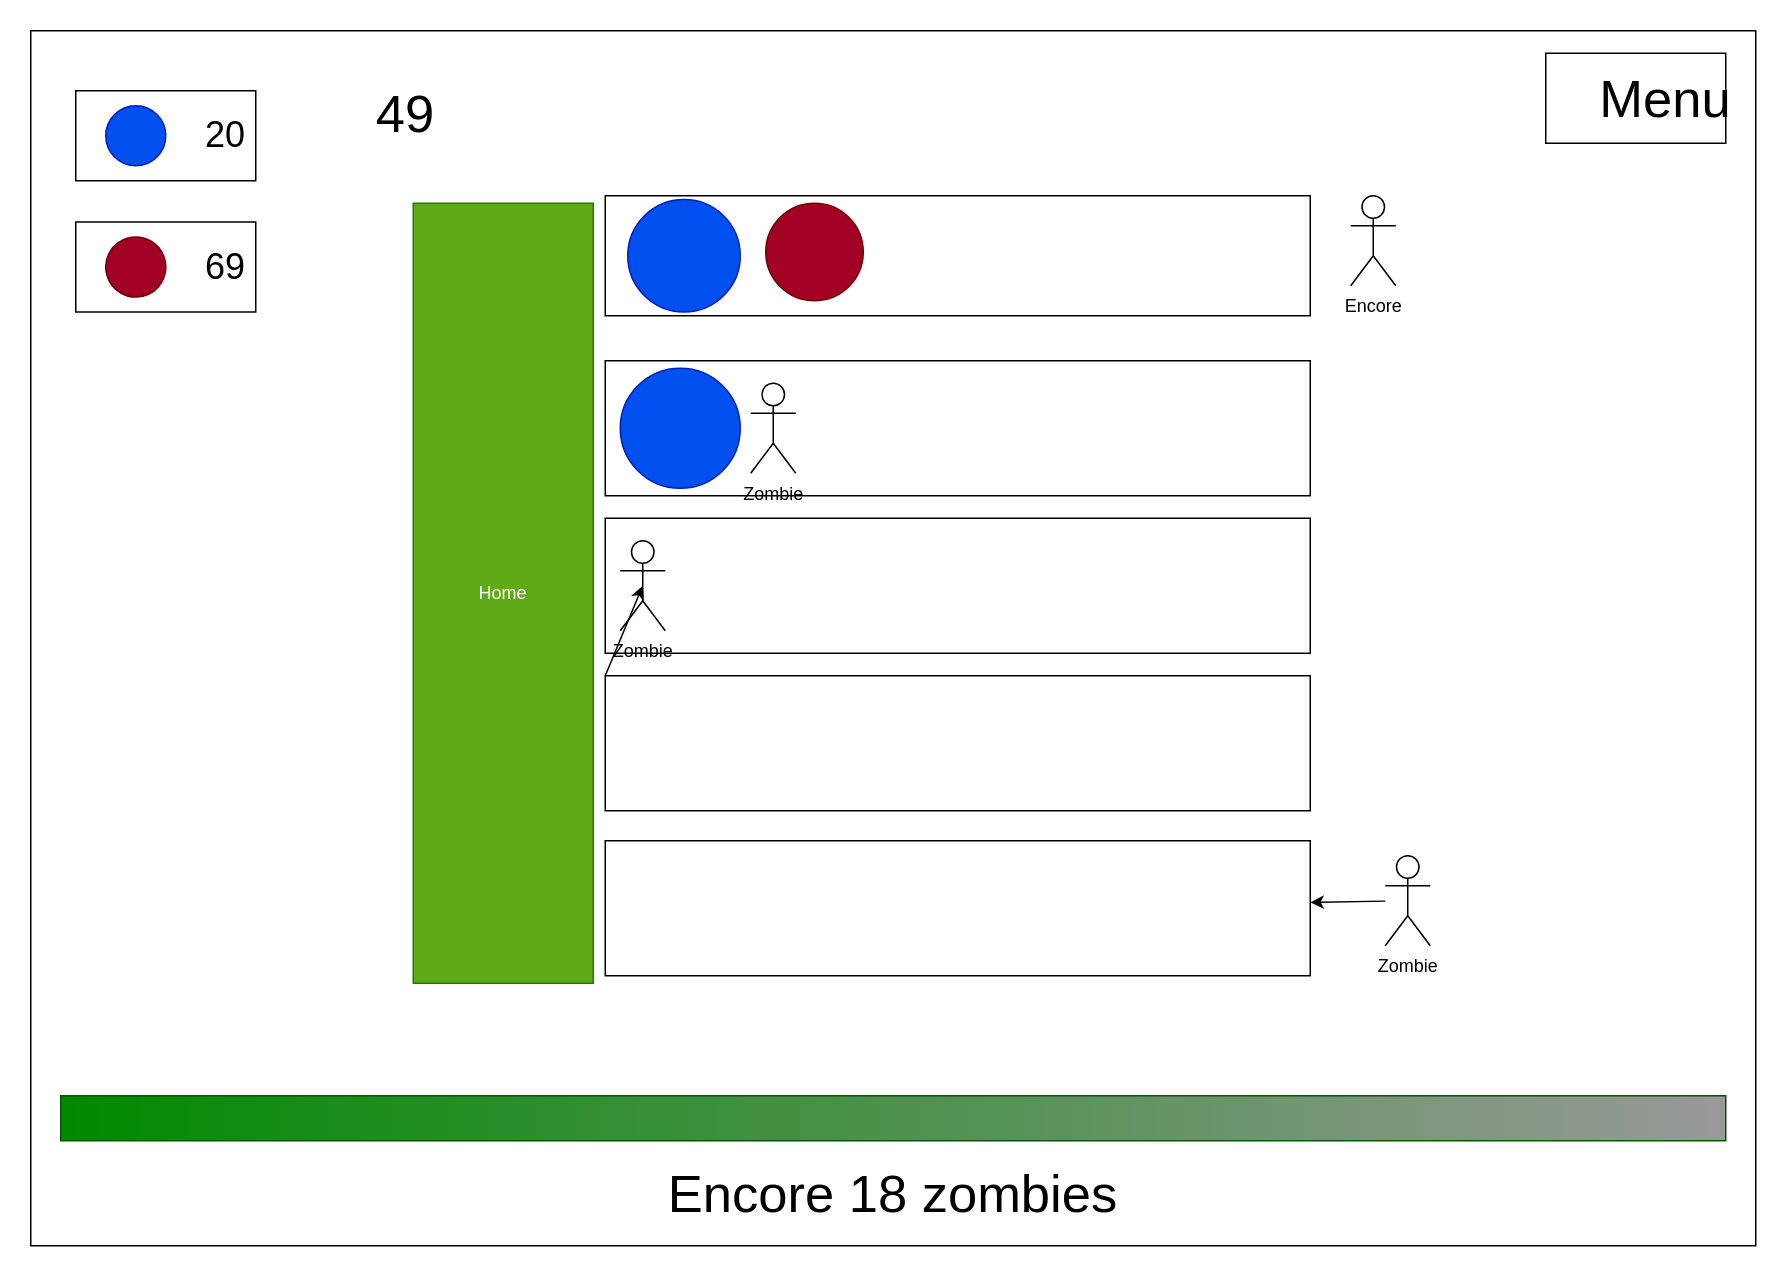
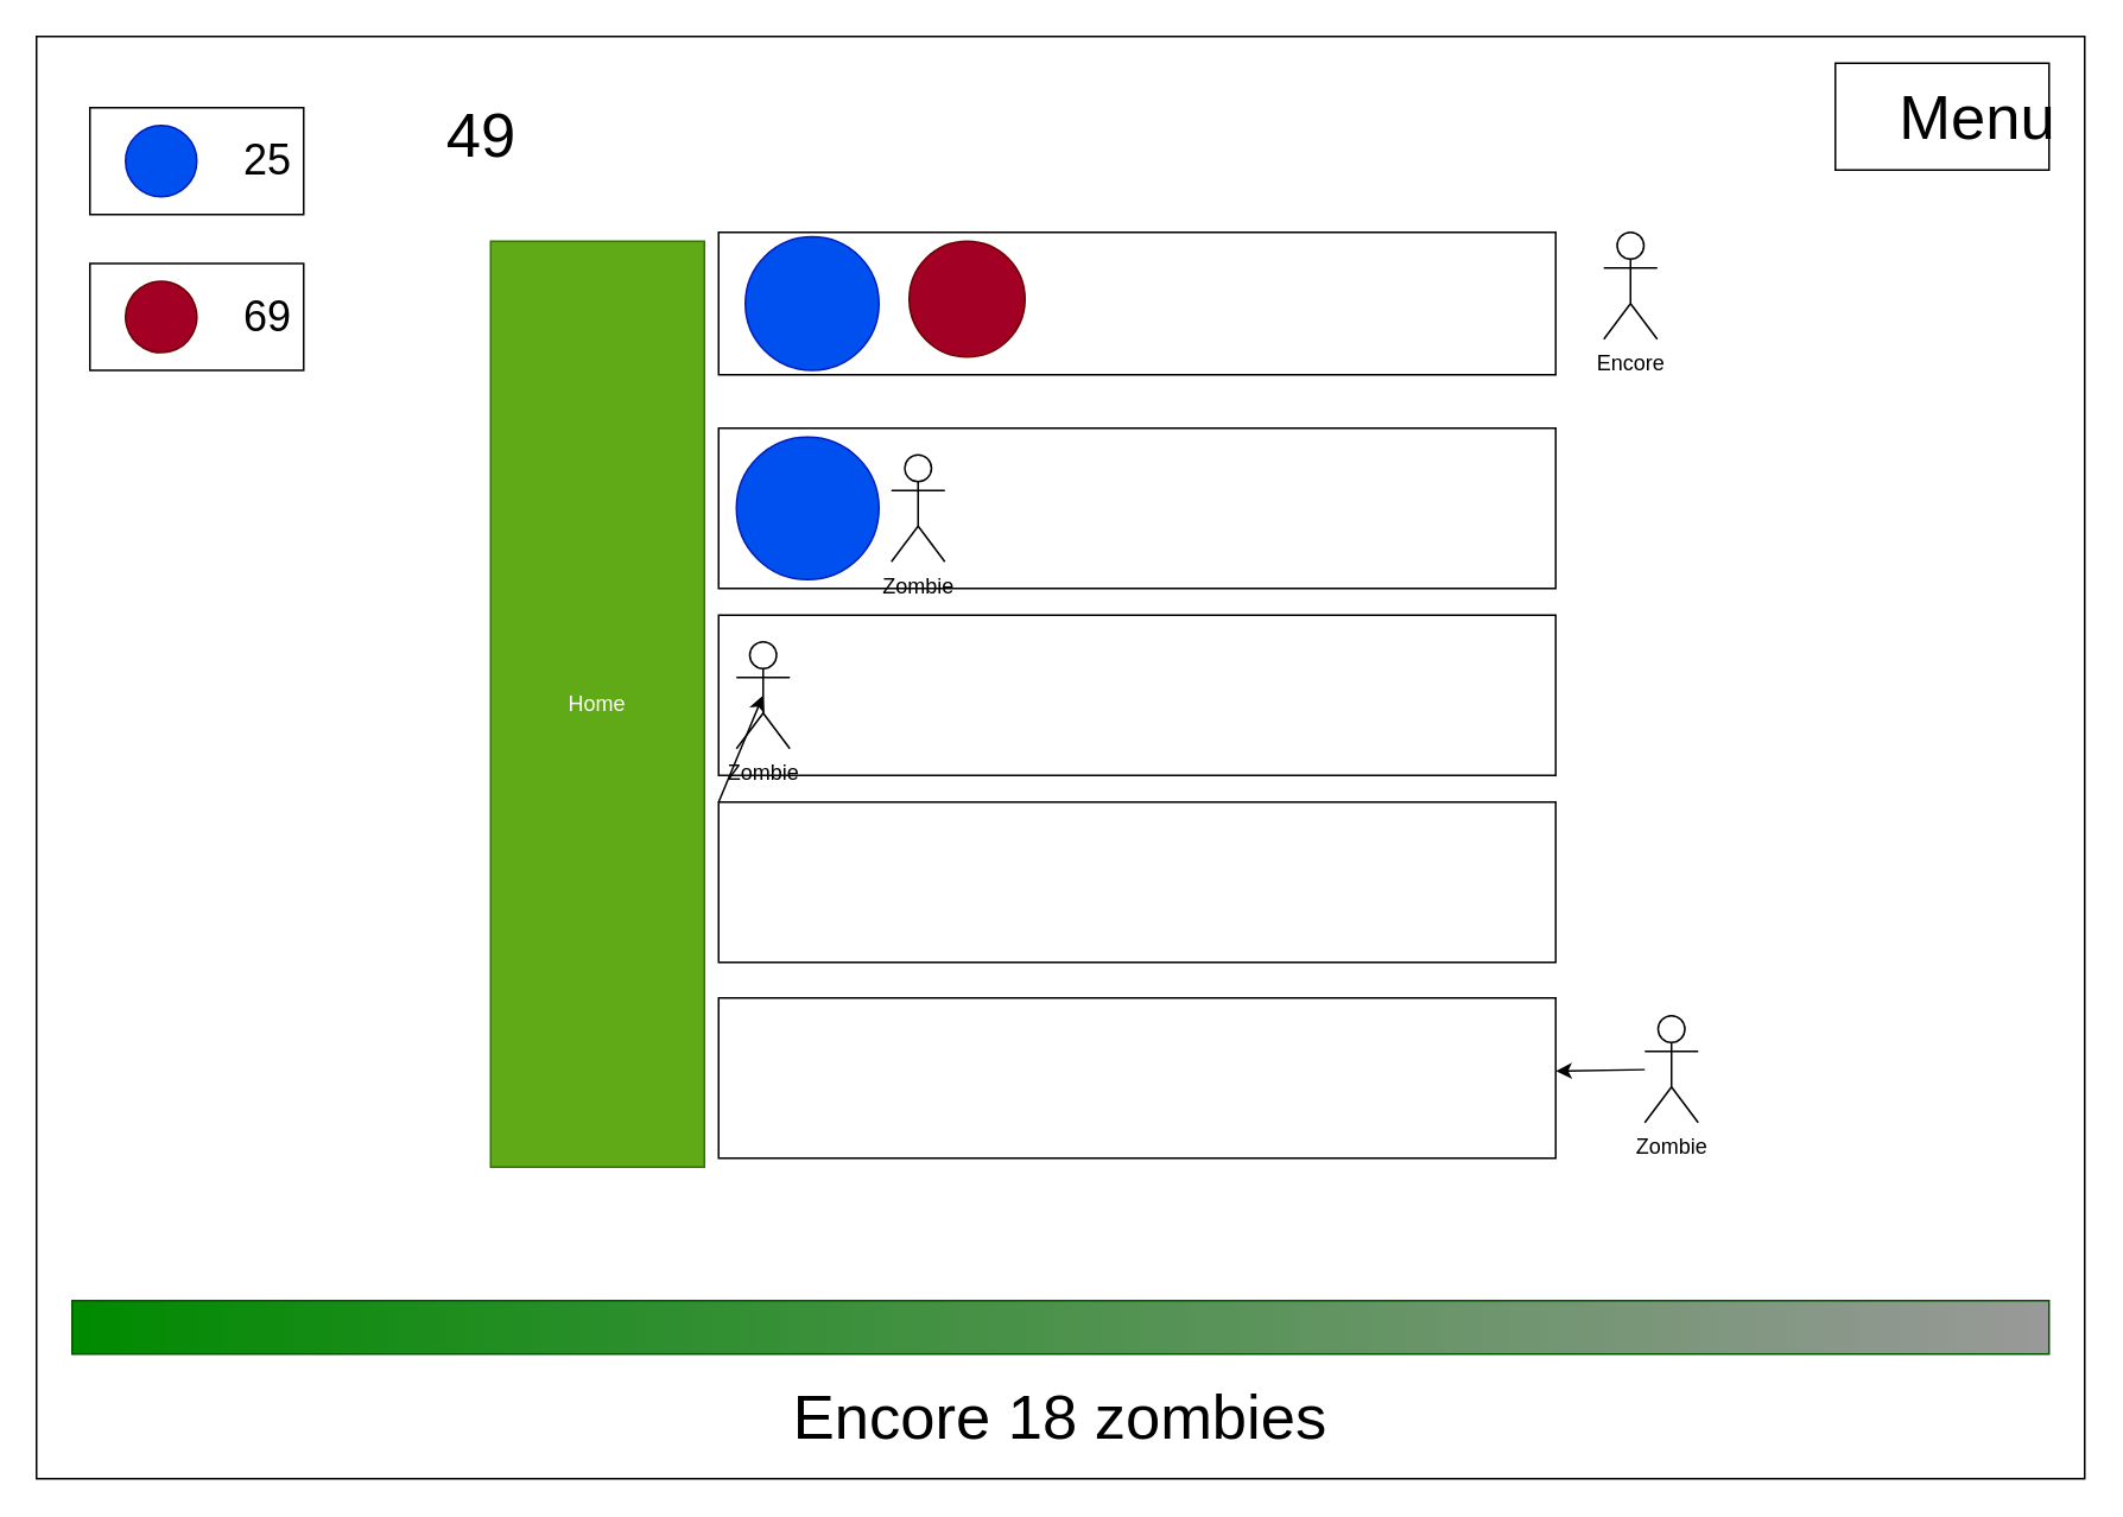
- <mxCell id="20" value="&lt;font style=&quot;font-size: 24px;&quot;&gt;20&lt;/font&gt;" style="text;html=1;strokeColor=none;fillColor=none;align=center;verticalAlign=middle;whiteSpace=wrap;rounded=0;shadow=0;glass=0;sketch=0;" vertex="1" parent="1"><mxGeometry x="120" y="75" width="60" height="30" as="geometry" /></mxCell>
+ <mxCell id="20" value="&lt;font style=&quot;font-size: 24px;&quot;&gt;25&lt;/font&gt;" style="text;html=1;strokeColor=none;fillColor=none;align=center;verticalAlign=middle;whiteSpace=wrap;rounded=0;shadow=0;glass=0;sketch=0;" vertex="1" parent="1"><mxGeometry x="120" y="75" width="60" height="30" as="geometry" /></mxCell>
